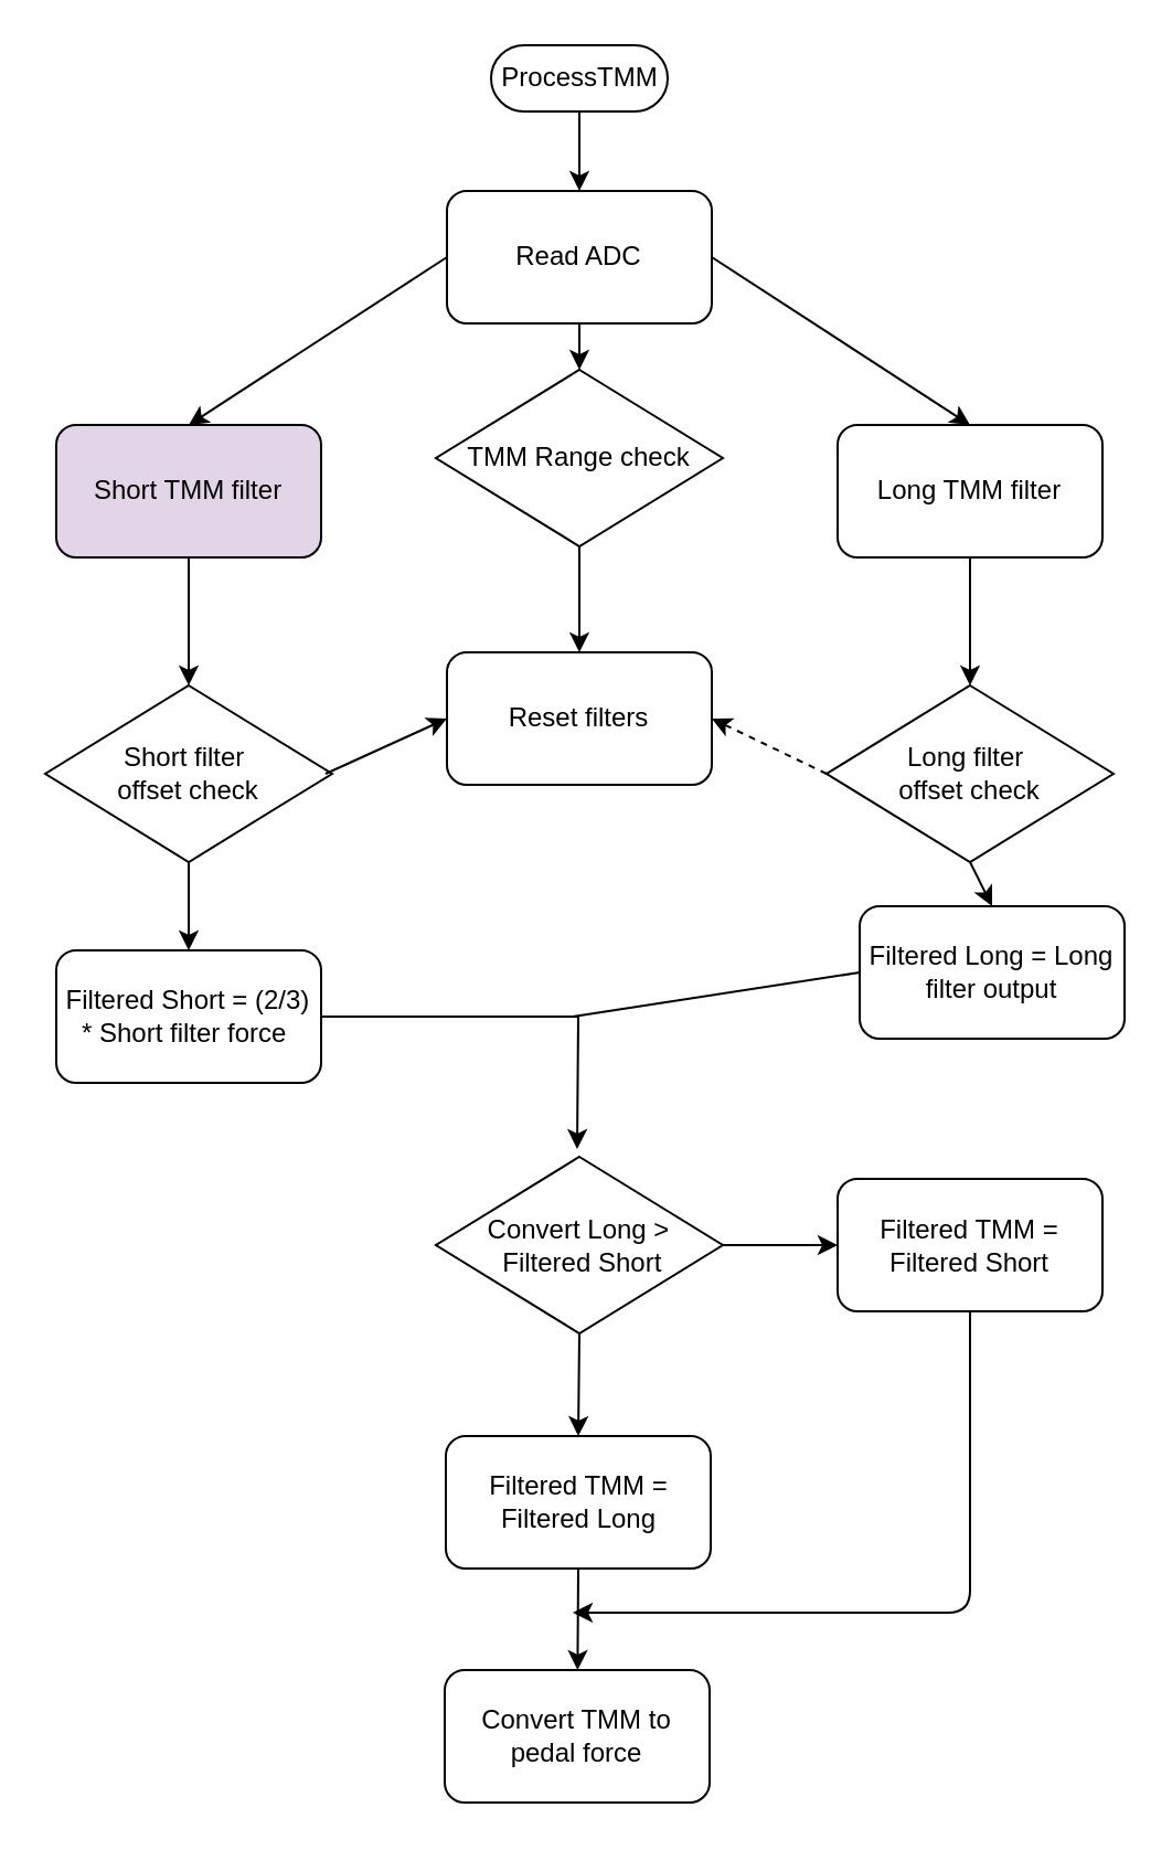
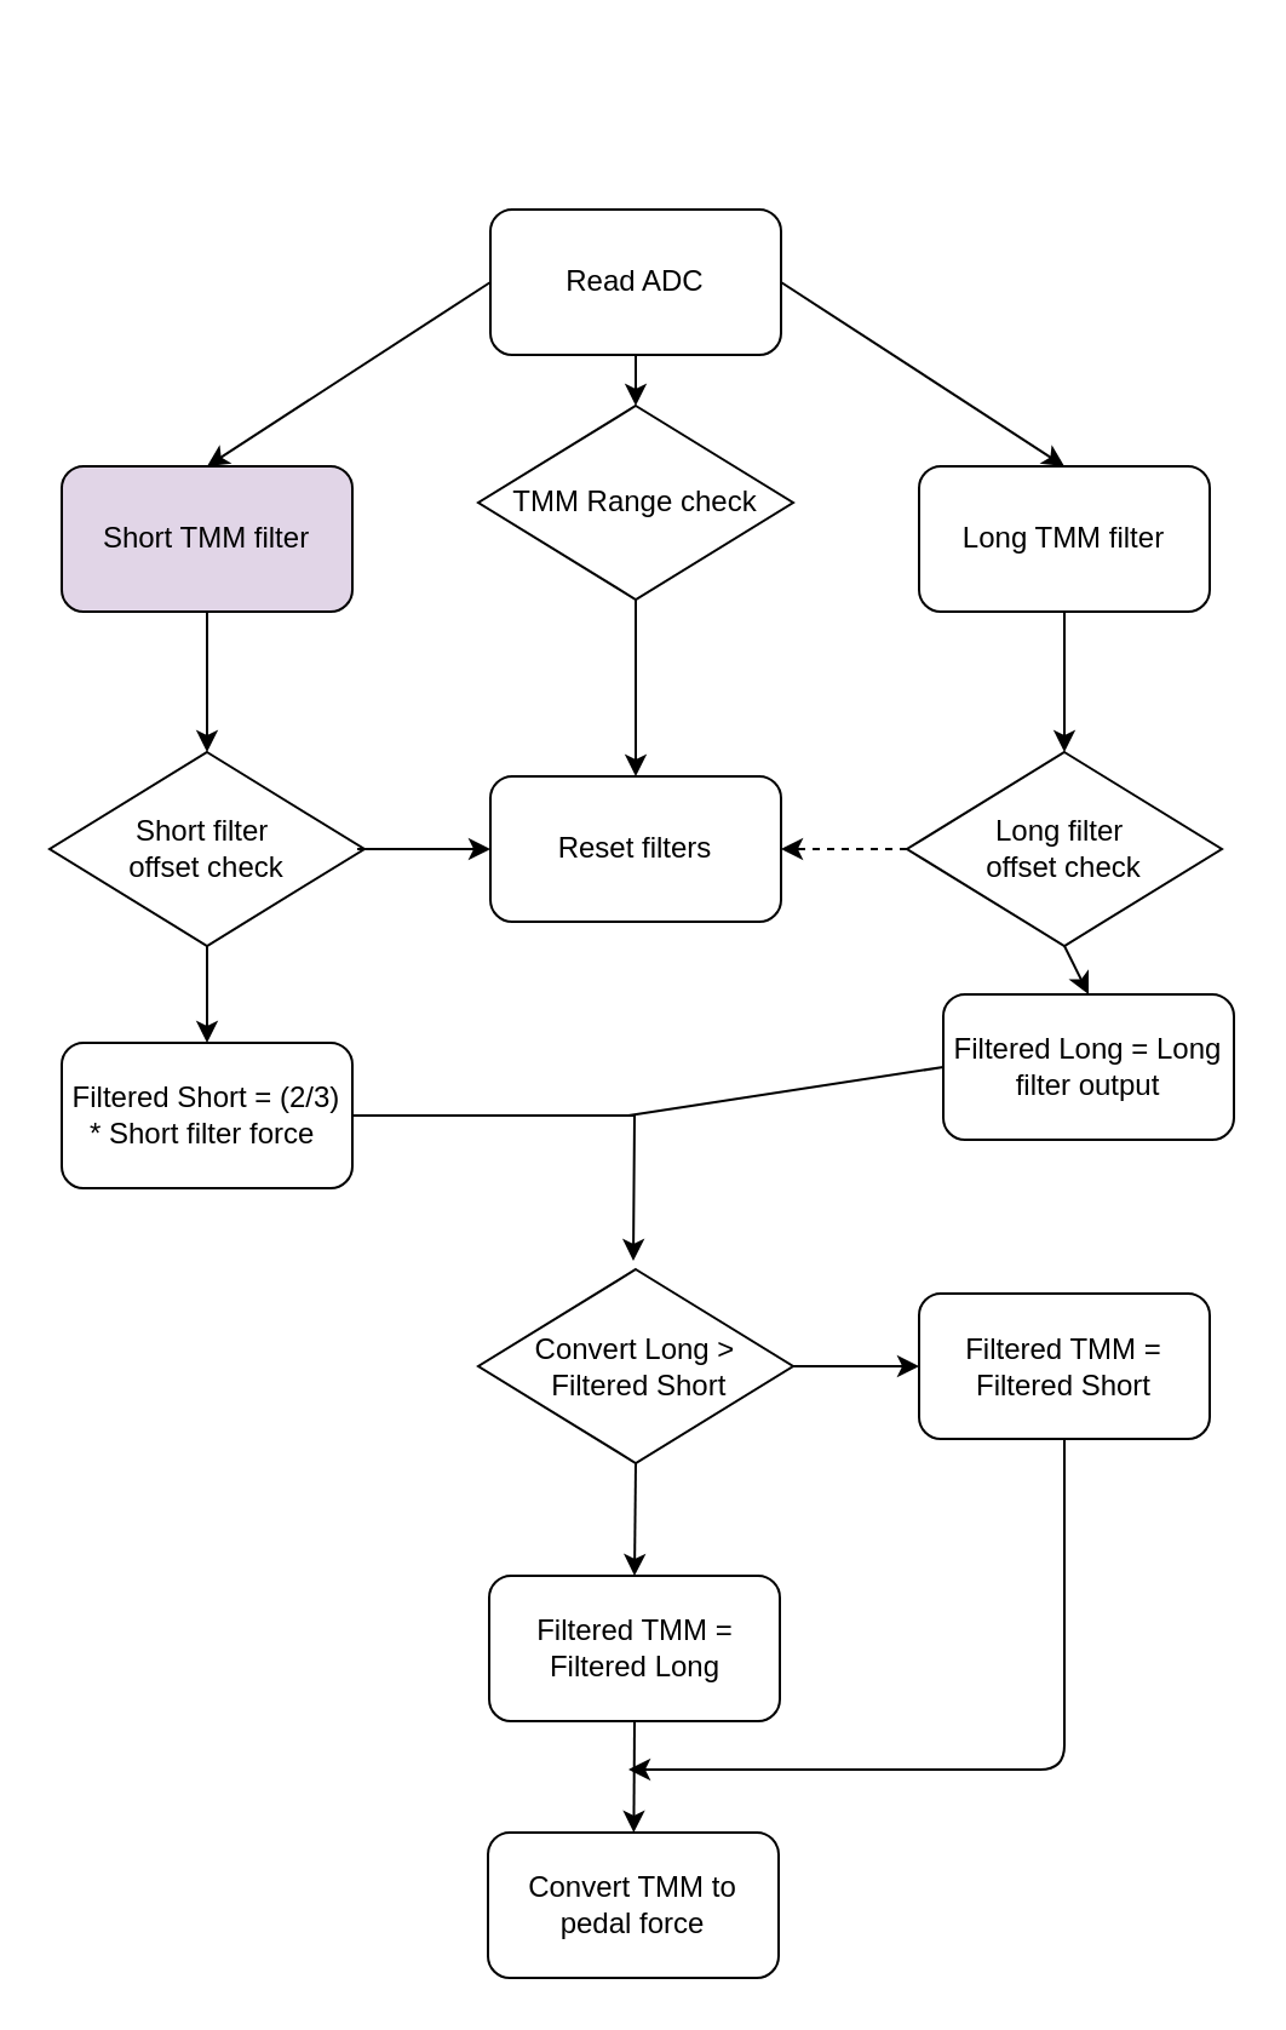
- <mxCell id="2" value="ProcessTMM" parent="1" style="html=1;dashed=0;whitespace=wrap;shape=mxgraph.dfd.start" vertex="1"><mxGeometry as="geometry" height="30" width="80" x="222" y="20" /></mxCell>
- <mxCell id="23" value="" parent="1" style="endArrow=classic;html=1;exitX=0.5;exitY=0.5;exitDx=0;exitDy=15;exitPerimeter=0;entryX=0.5;entryY=0;entryDx=0;entryDy=0;" edge="1" source="2" target="3"><mxGeometry as="geometry" height="50" width="50" relative="1"><mxPoint as="sourcePoint" x="-101" y="680" /><mxPoint as="targetPoint" x="-51" y="630" /></mxGeometry></mxCell>
- <mxCell id="11" value="Reset filters" parent="1" style="rounded=1;whiteSpace=wrap;html=1;" vertex="1"><mxGeometry x="202" y="295" as="geometry" height="60" width="120" /></mxCell>
+ <mxCell id="11" value="Reset filters" parent="1" style="rounded=1;whiteSpace=wrap;html=1;" vertex="1"><mxGeometry as="geometry" height="60" width="120" x="202" y="320" /></mxCell>
